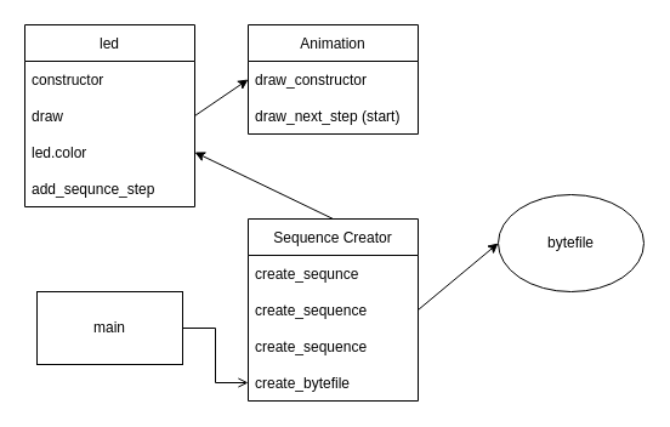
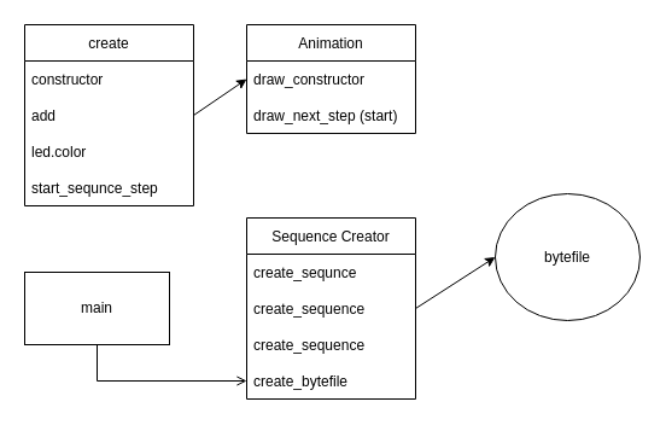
- <mxCell id="11" value="led" style="swimlane;fontStyle=0;childLayout=stackLayout;horizontal=1;startSize=30;horizontalStack=0;resizeParent=1;resizeParentMax=0;resizeLast=0;collapsible=1;marginBottom=0;" vertex="1" parent="1"><mxGeometry x="20" y="20" width="140" height="150" as="geometry" /></mxCell>
+ <mxCell id="11" value="create" style="swimlane;fontStyle=0;childLayout=stackLayout;horizontal=1;startSize=30;horizontalStack=0;resizeParent=1;resizeParentMax=0;resizeLast=0;collapsible=1;marginBottom=0;" vertex="1" parent="1"><mxGeometry x="20" y="20" width="140" height="150" as="geometry" /></mxCell>
- <mxCell id="13" value="draw" style="text;strokeColor=none;fillColor=none;align=left;verticalAlign=middle;spacingLeft=4;spacingRight=4;overflow=hidden;points=[[0,0.5],[1,0.5]];portConstraint=eastwest;rotatable=0;" vertex="1" parent="11"><mxGeometry y="60" width="140" height="30" as="geometry" /></mxCell>
+ <mxCell id="13" value="add" style="text;strokeColor=none;fillColor=none;align=left;verticalAlign=middle;spacingLeft=4;spacingRight=4;overflow=hidden;points=[[0,0.5],[1,0.5]];portConstraint=eastwest;rotatable=0;" vertex="1" parent="11"><mxGeometry y="60" width="140" height="30" as="geometry" /></mxCell>
- <mxCell id="17" value="" style="endArrow=classic;html=1;rounded=0;exitX=0.5;exitY=0;exitDx=0;exitDy=0;entryX=1;entryY=0.5;entryDx=0;entryDy=0;" edge="1" parent="1" source="6" target="14"><mxGeometry width="50" height="50" relative="1" as="geometry"><mxPoint x="200" y="190" as="sourcePoint" /><mxPoint x="250" y="140" as="targetPoint" /></mxGeometry></mxCell>
- <mxCell id="15" value="add_sequnce_step" style="text;strokeColor=none;fillColor=none;align=left;verticalAlign=middle;spacingLeft=4;spacingRight=4;overflow=hidden;points=[[0,0.5],[1,0.5]];portConstraint=eastwest;rotatable=0;" vertex="1" parent="11"><mxGeometry y="120" width="140" height="30" as="geometry" /></mxCell>
+ <mxCell id="15" value="start_sequnce_step" style="text;strokeColor=none;fillColor=none;align=left;verticalAlign=middle;spacingLeft=4;spacingRight=4;overflow=hidden;points=[[0,0.5],[1,0.5]];portConstraint=eastwest;rotatable=0;" vertex="1" parent="11"><mxGeometry y="120" width="140" height="30" as="geometry" /></mxCell>
- <mxCell id="2" value="bytefile" style="ellipse;whiteSpace=wrap;html=1;" vertex="1" parent="1"><mxGeometry x="410" y="160" width="120" height="80" as="geometry" /></mxCell>
+ <mxCell id="2" value="bytefile" style="ellipse;whiteSpace=wrap;html=1;" vertex="1" parent="1"><mxGeometry x="410" y="160" width="120" height="105" as="geometry" /></mxCell>
- <mxCell id="19" value="main" style="rounded=0;whiteSpace=wrap;html=1;" vertex="1" parent="1"><mxGeometry x="30" y="240" width="120" height="60" as="geometry" /></mxCell>
+ <mxCell id="19" value="main" style="rounded=0;whiteSpace=wrap;html=1;" vertex="1" parent="1"><mxGeometry x="20" y="225" width="120" height="60" as="geometry" /></mxCell>
